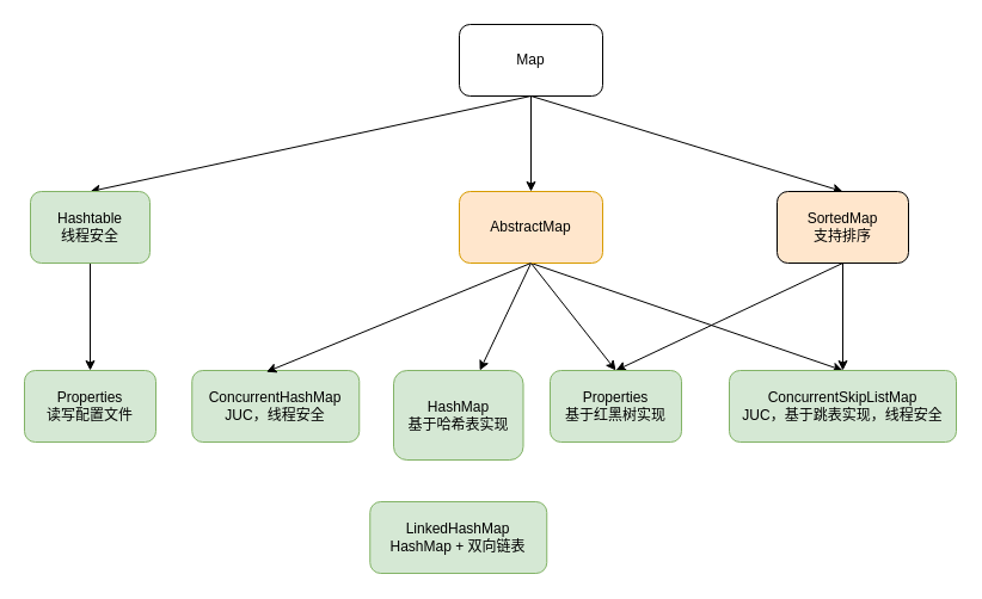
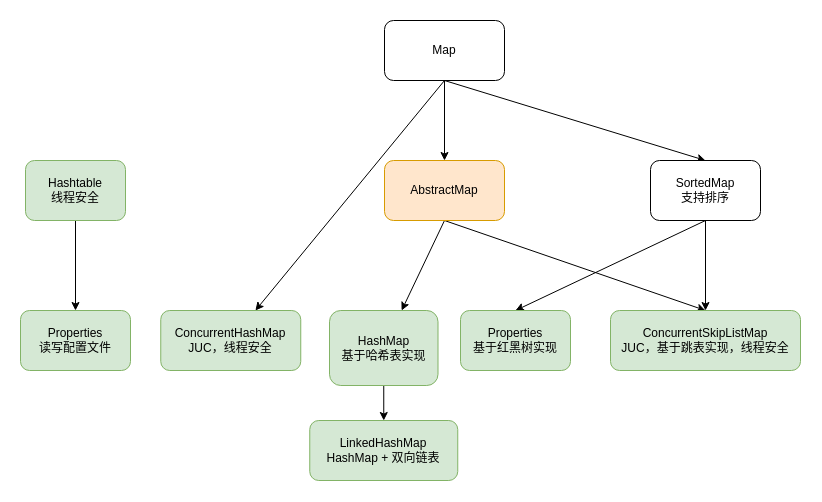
- <mxCell id="2" style="rounded=0;orthogonalLoop=1;jettySize=auto;html=1;exitX=0.5;exitY=1;exitDx=0;exitDy=0;entryX=0.5;entryY=0;entryDx=0;entryDy=0;" parent="1" source="3" target="21" edge="1"><mxGeometry relative="1" as="geometry" /></mxCell>
+ <mxCell id="2" style="rounded=0;orthogonalLoop=1;jettySize=auto;html=1;exitX=0.5;exitY=1;exitDx=0;exitDy=0;" parent="1" source="3" target="18" edge="1"><mxGeometry relative="1" as="geometry" /></mxCell>
- <mxCell id="12" value="SortedMap&lt;br&gt;支持排序" style="rounded=1;whiteSpace=wrap;html=1;fillColor=#ffe6cc;" parent="1" vertex="1"><mxGeometry x="650" y="160" width="110" height="60" as="geometry" /></mxCell>
+ <mxCell id="12" value="SortedMap&lt;br&gt;支持排序" style="rounded=1;whiteSpace=wrap;html=1;" parent="1" vertex="1"><mxGeometry x="650" y="160" width="110" height="60" as="geometry" /></mxCell>
- <mxCell id="19" style="edgeStyle=none;rounded=0;orthogonalLoop=1;jettySize=auto;html=1;exitX=0.5;exitY=1;exitDx=0;exitDy=0;entryX=0.445;entryY=0.02;entryDx=0;entryDy=0;entryPerimeter=0;" parent="1" source="7" target="18" edge="1"><mxGeometry relative="1" as="geometry" /></mxCell>
- <mxCell id="5" style="edgeStyle=none;rounded=0;orthogonalLoop=1;jettySize=auto;html=1;exitX=0.5;exitY=1;exitDx=0;exitDy=0;entryX=0.5;entryY=0;entryDx=0;entryDy=0;" parent="1" source="7" target="16" edge="1"><mxGeometry relative="1" as="geometry" /></mxCell>
+ <mxCell id="13" style="edgeStyle=none;rounded=0;orthogonalLoop=1;jettySize=auto;html=1;exitX=0.5;exitY=1;exitDx=0;exitDy=0;entryX=0.5;entryY=0;entryDx=0;entryDy=0;" parent="1" source="14" target="15" edge="1"><mxGeometry relative="1" as="geometry" /></mxCell>
